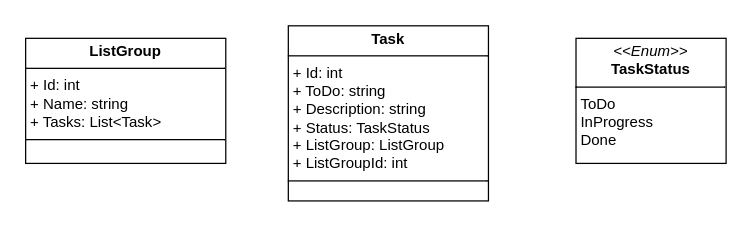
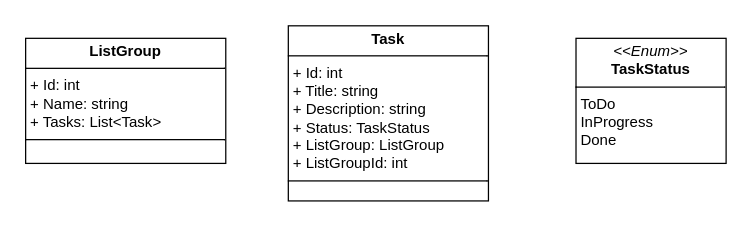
- <mxCell id="2" value="&lt;p style=&quot;margin:0px;margin-top:4px;text-align:center;&quot;&gt;&lt;b&gt;Task&lt;/b&gt;&lt;/p&gt;&lt;hr size=&quot;1&quot; style=&quot;border-style:solid;&quot;&gt;&lt;p style=&quot;margin:0px;margin-left:4px;&quot;&gt;+ Id: int&lt;/p&gt;&lt;p style=&quot;margin:0px;margin-left:4px;&quot;&gt;+ ToDo: string&lt;/p&gt;&lt;p style=&quot;margin:0px;margin-left:4px;&quot;&gt;+ Description: string&lt;/p&gt;&lt;p style=&quot;margin:0px;margin-left:4px;&quot;&gt;+ Status: TaskStatus&lt;/p&gt;&lt;p style=&quot;margin:0px;margin-left:4px;&quot;&gt;+ ListGroup: ListGroup&lt;/p&gt;&lt;p style=&quot;margin:0px;margin-left:4px;&quot;&gt;+ ListGroupId: int&lt;/p&gt;&lt;hr size=&quot;1&quot; style=&quot;border-style:solid;&quot;&gt;&lt;p style=&quot;margin:0px;margin-left:4px;&quot;&gt;&lt;br&gt;&lt;/p&gt;" style="verticalAlign=top;align=left;overflow=fill;html=1;whiteSpace=wrap;" vertex="1" parent="1"><mxGeometry x="230" y="20" width="160" height="140" as="geometry" /></mxCell>
+ <mxCell id="2" value="&lt;p style=&quot;margin:0px;margin-top:4px;text-align:center;&quot;&gt;&lt;b&gt;Task&lt;/b&gt;&lt;/p&gt;&lt;hr size=&quot;1&quot; style=&quot;border-style:solid;&quot;&gt;&lt;p style=&quot;margin:0px;margin-left:4px;&quot;&gt;+ Id: int&lt;/p&gt;&lt;p style=&quot;margin:0px;margin-left:4px;&quot;&gt;+ Title: string&lt;/p&gt;&lt;p style=&quot;margin:0px;margin-left:4px;&quot;&gt;+ Description: string&lt;/p&gt;&lt;p style=&quot;margin:0px;margin-left:4px;&quot;&gt;+ Status: TaskStatus&lt;/p&gt;&lt;p style=&quot;margin:0px;margin-left:4px;&quot;&gt;+ ListGroup: ListGroup&lt;/p&gt;&lt;p style=&quot;margin:0px;margin-left:4px;&quot;&gt;+ ListGroupId: int&lt;/p&gt;&lt;hr size=&quot;1&quot; style=&quot;border-style:solid;&quot;&gt;&lt;p style=&quot;margin:0px;margin-left:4px;&quot;&gt;&lt;br&gt;&lt;/p&gt;" style="verticalAlign=top;align=left;overflow=fill;html=1;whiteSpace=wrap;" vertex="1" parent="1"><mxGeometry x="230" y="20" width="160" height="140" as="geometry" /></mxCell>
